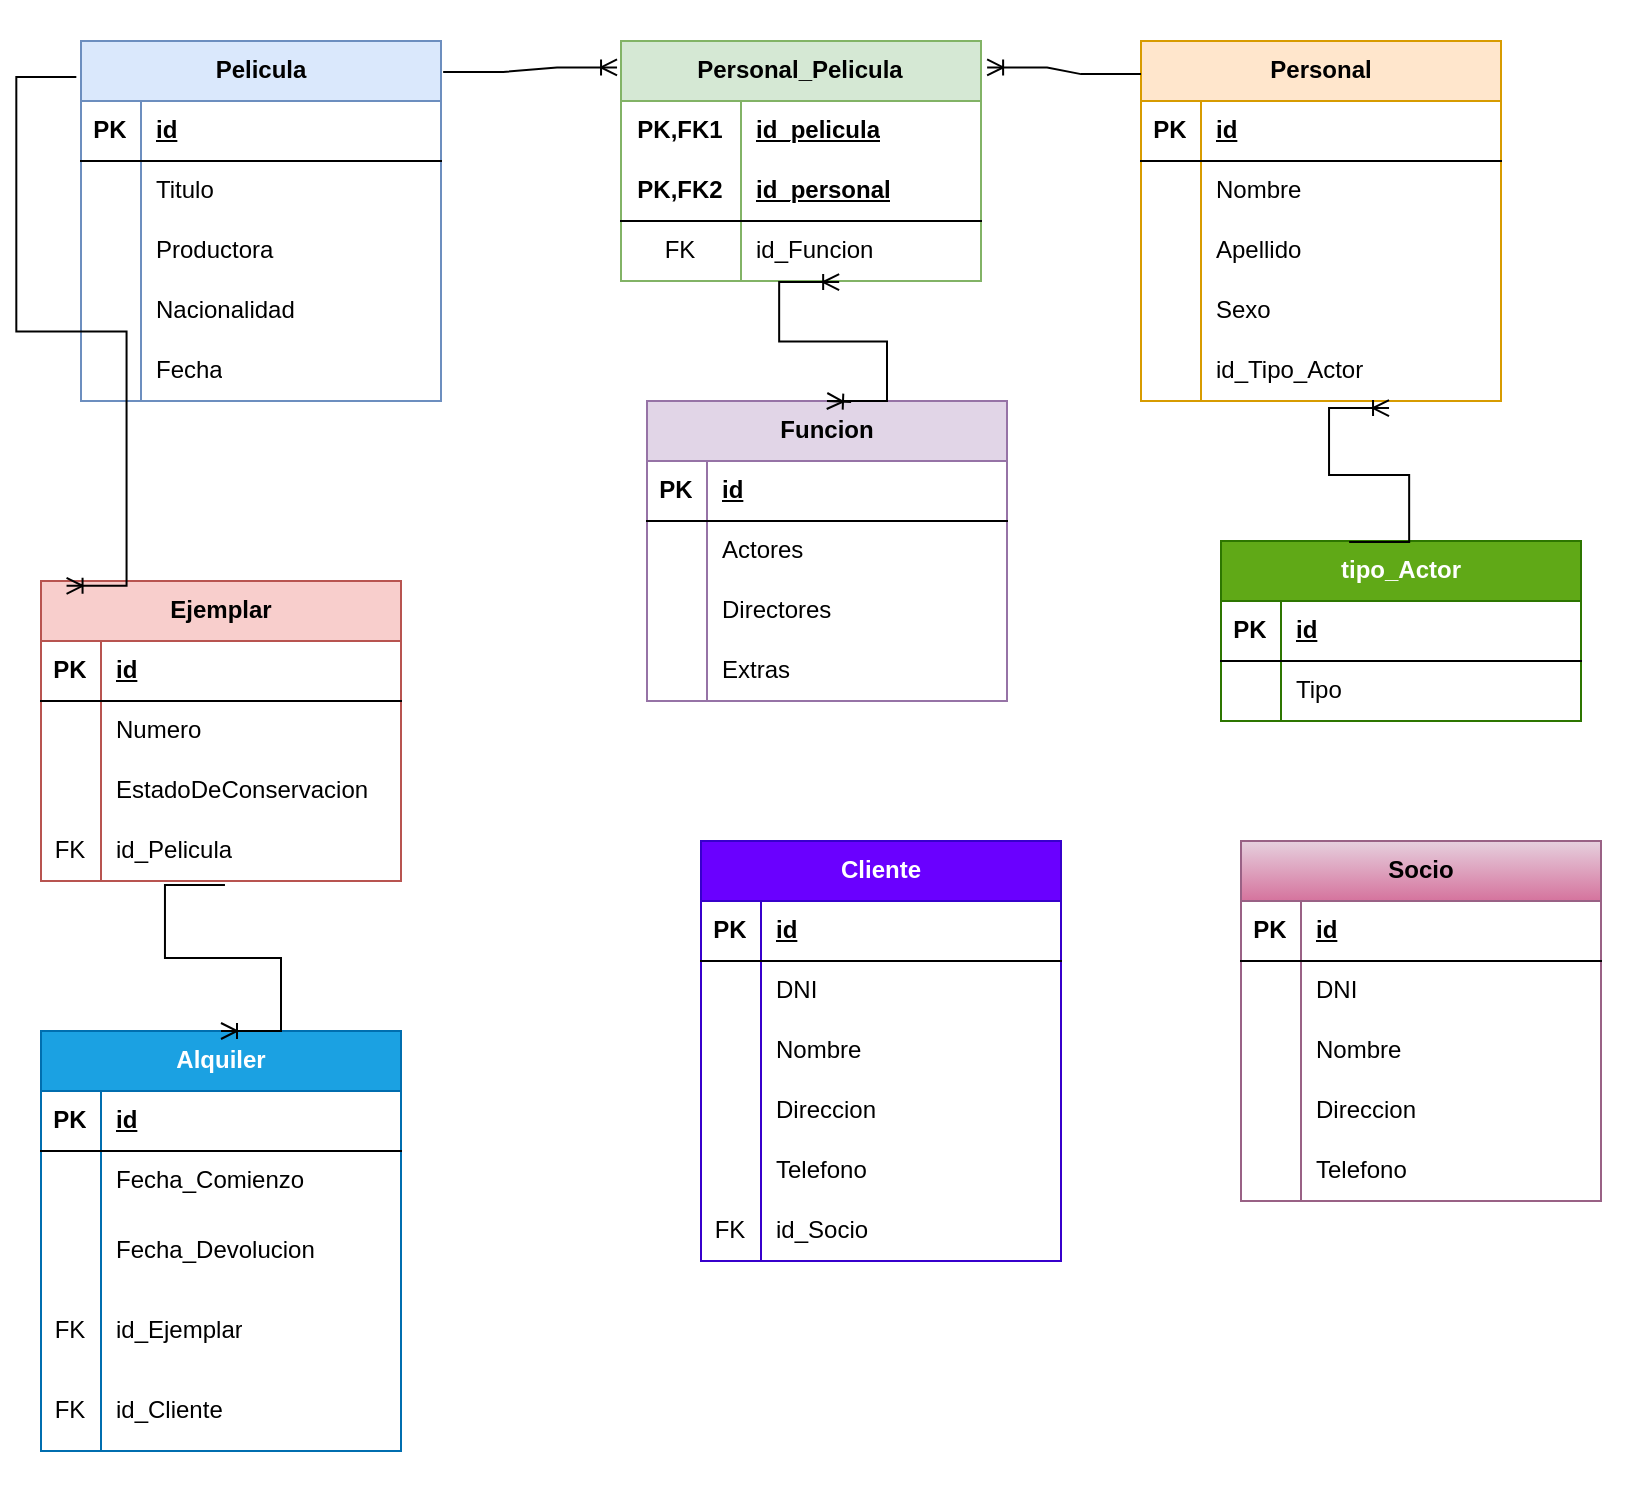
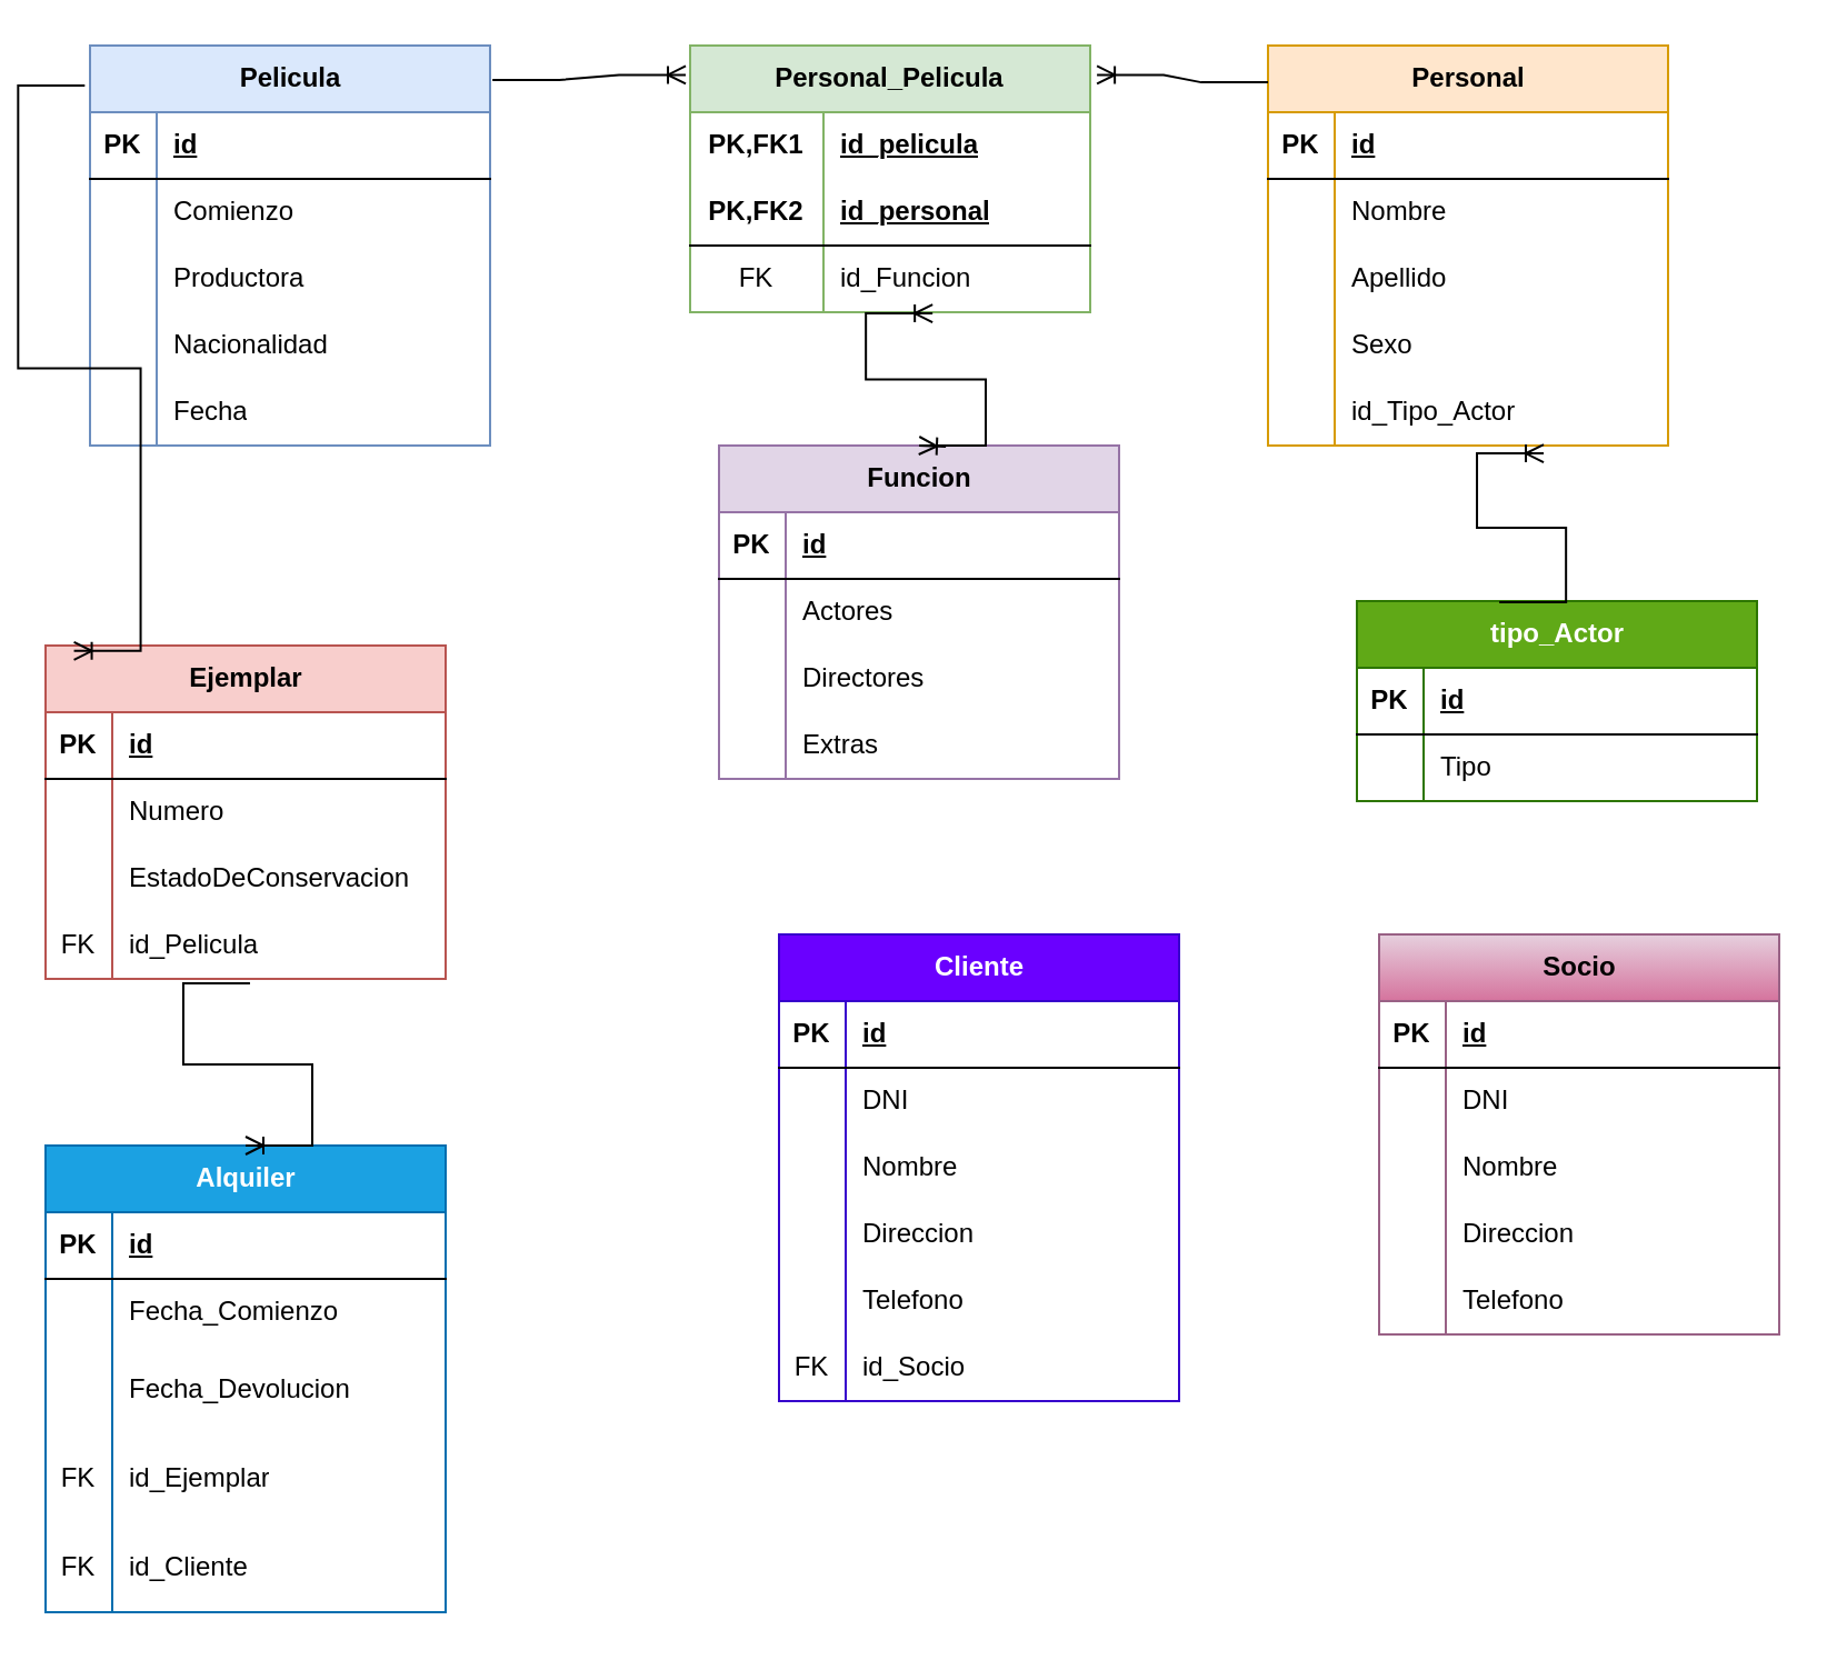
- <mxCell id="8" value="Titulo" style="shape=partialRectangle;connectable=0;fillColor=none;top=0;left=0;bottom=0;right=0;align=left;spacingLeft=6;overflow=hidden;whiteSpace=wrap;html=1;" parent="6" vertex="1"><mxGeometry x="30" width="150" height="30" as="geometry"><mxRectangle width="150" height="30" as="alternateBounds" /></mxGeometry></mxCell>
+ <mxCell id="8" value="Comienzo" style="shape=partialRectangle;connectable=0;fillColor=none;top=0;left=0;bottom=0;right=0;align=left;spacingLeft=6;overflow=hidden;whiteSpace=wrap;html=1;" parent="6" vertex="1"><mxGeometry x="30" width="150" height="30" as="geometry"><mxRectangle width="150" height="30" as="alternateBounds" /></mxGeometry></mxCell>
